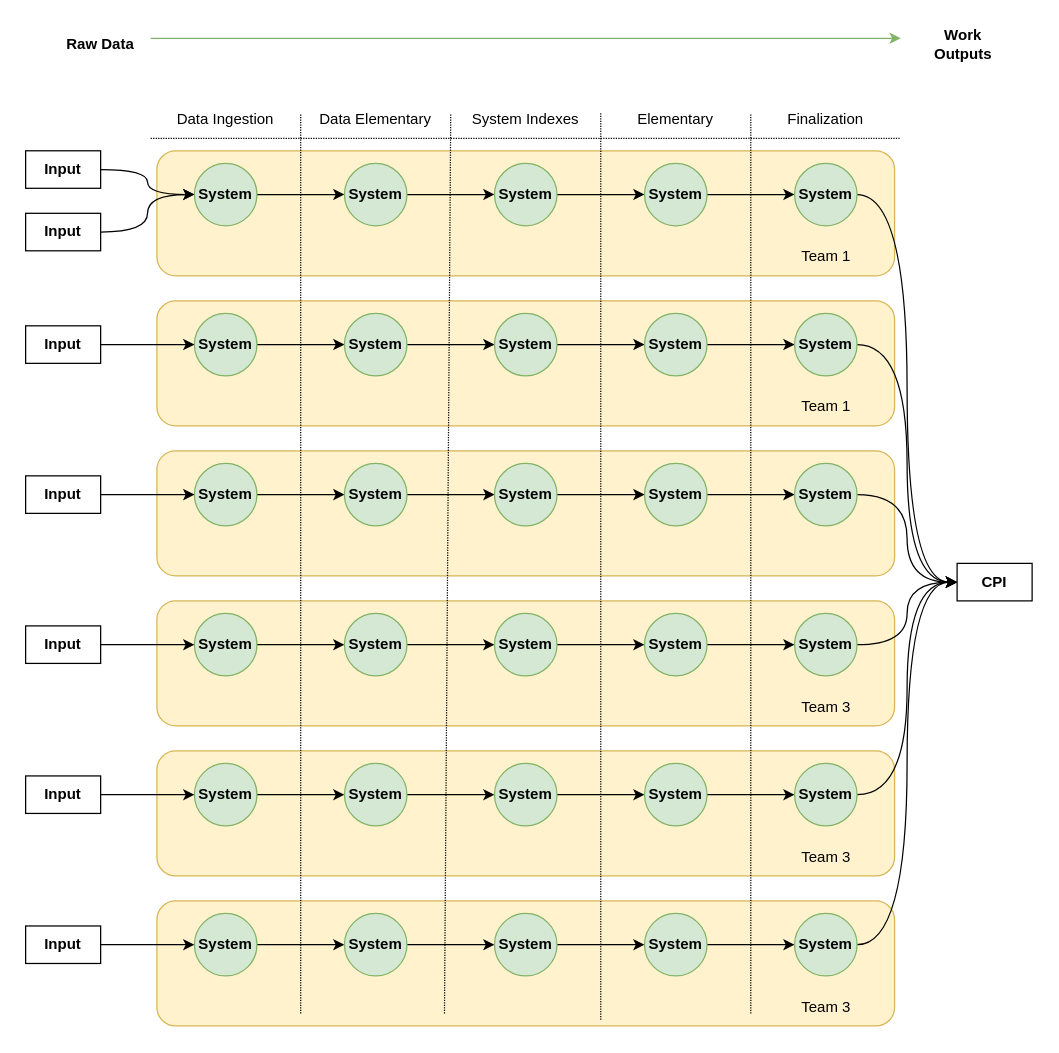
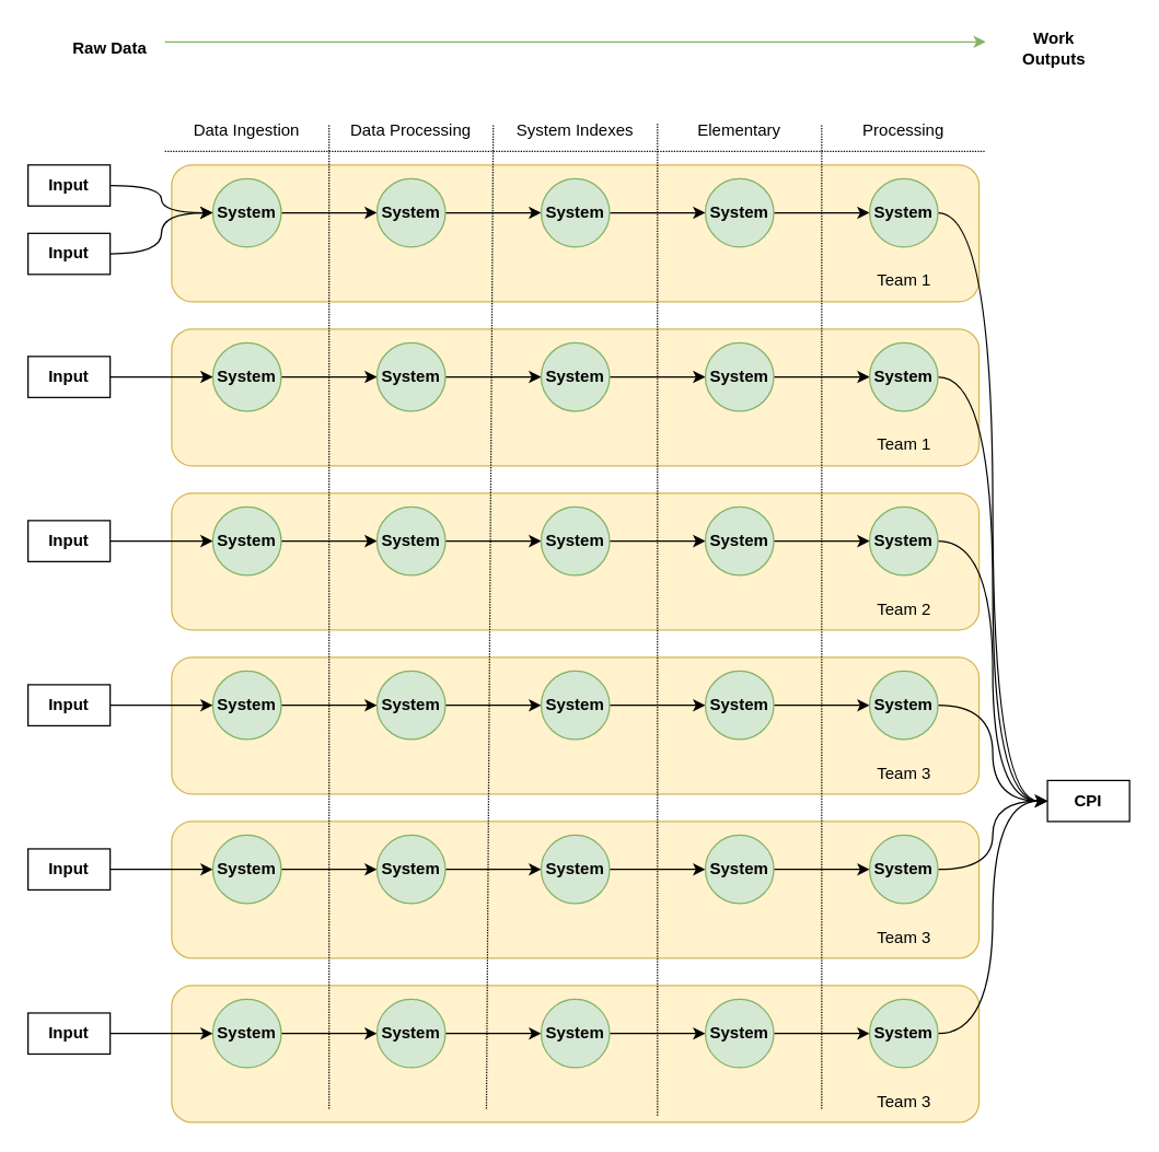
- <mxCell id="16" value="Data Elementary" style="text;html=1;align=center;verticalAlign=middle;whiteSpace=wrap;rounded=0;" parent="1" vertex="1"><mxGeometry x="240" y="80" width="120" height="30" as="geometry" /></mxCell>
+ <mxCell id="16" value="Data Processing" style="text;html=1;align=center;verticalAlign=middle;whiteSpace=wrap;rounded=0;" parent="1" vertex="1"><mxGeometry x="240" y="80" width="120" height="30" as="geometry" /></mxCell>
- <mxCell id="20" value="Finalization" style="text;html=1;align=center;verticalAlign=middle;whiteSpace=wrap;rounded=0;" parent="1" vertex="1"><mxGeometry x="600" y="80" width="120" height="30" as="geometry" /></mxCell>
+ <mxCell id="20" value="Processing" style="text;html=1;align=center;verticalAlign=middle;whiteSpace=wrap;rounded=0;" parent="1" vertex="1"><mxGeometry x="600" y="80" width="120" height="30" as="geometry" /></mxCell>
+ <mxCell id="98" value="Team 2" style="text;html=1;align=center;verticalAlign=middle;whiteSpace=wrap;rounded=0;" parent="1" vertex="1"><mxGeometry x="627.5" y="430" width="65" height="30" as="geometry" /></mxCell>
- <mxCell id="72" value="&lt;b&gt;CPI&lt;/b&gt;" style="text;html=1;align=center;verticalAlign=middle;whiteSpace=wrap;rounded=0;strokeColor=default;" parent="1" vertex="1"><mxGeometry x="765" y="450" width="60" height="30" as="geometry" /></mxCell>
+ <mxCell id="72" value="&lt;b&gt;CPI&lt;/b&gt;" style="text;html=1;align=center;verticalAlign=middle;whiteSpace=wrap;rounded=0;strokeColor=default;" parent="1" vertex="1"><mxGeometry x="765" y="570" width="60" height="30" as="geometry" /></mxCell>
